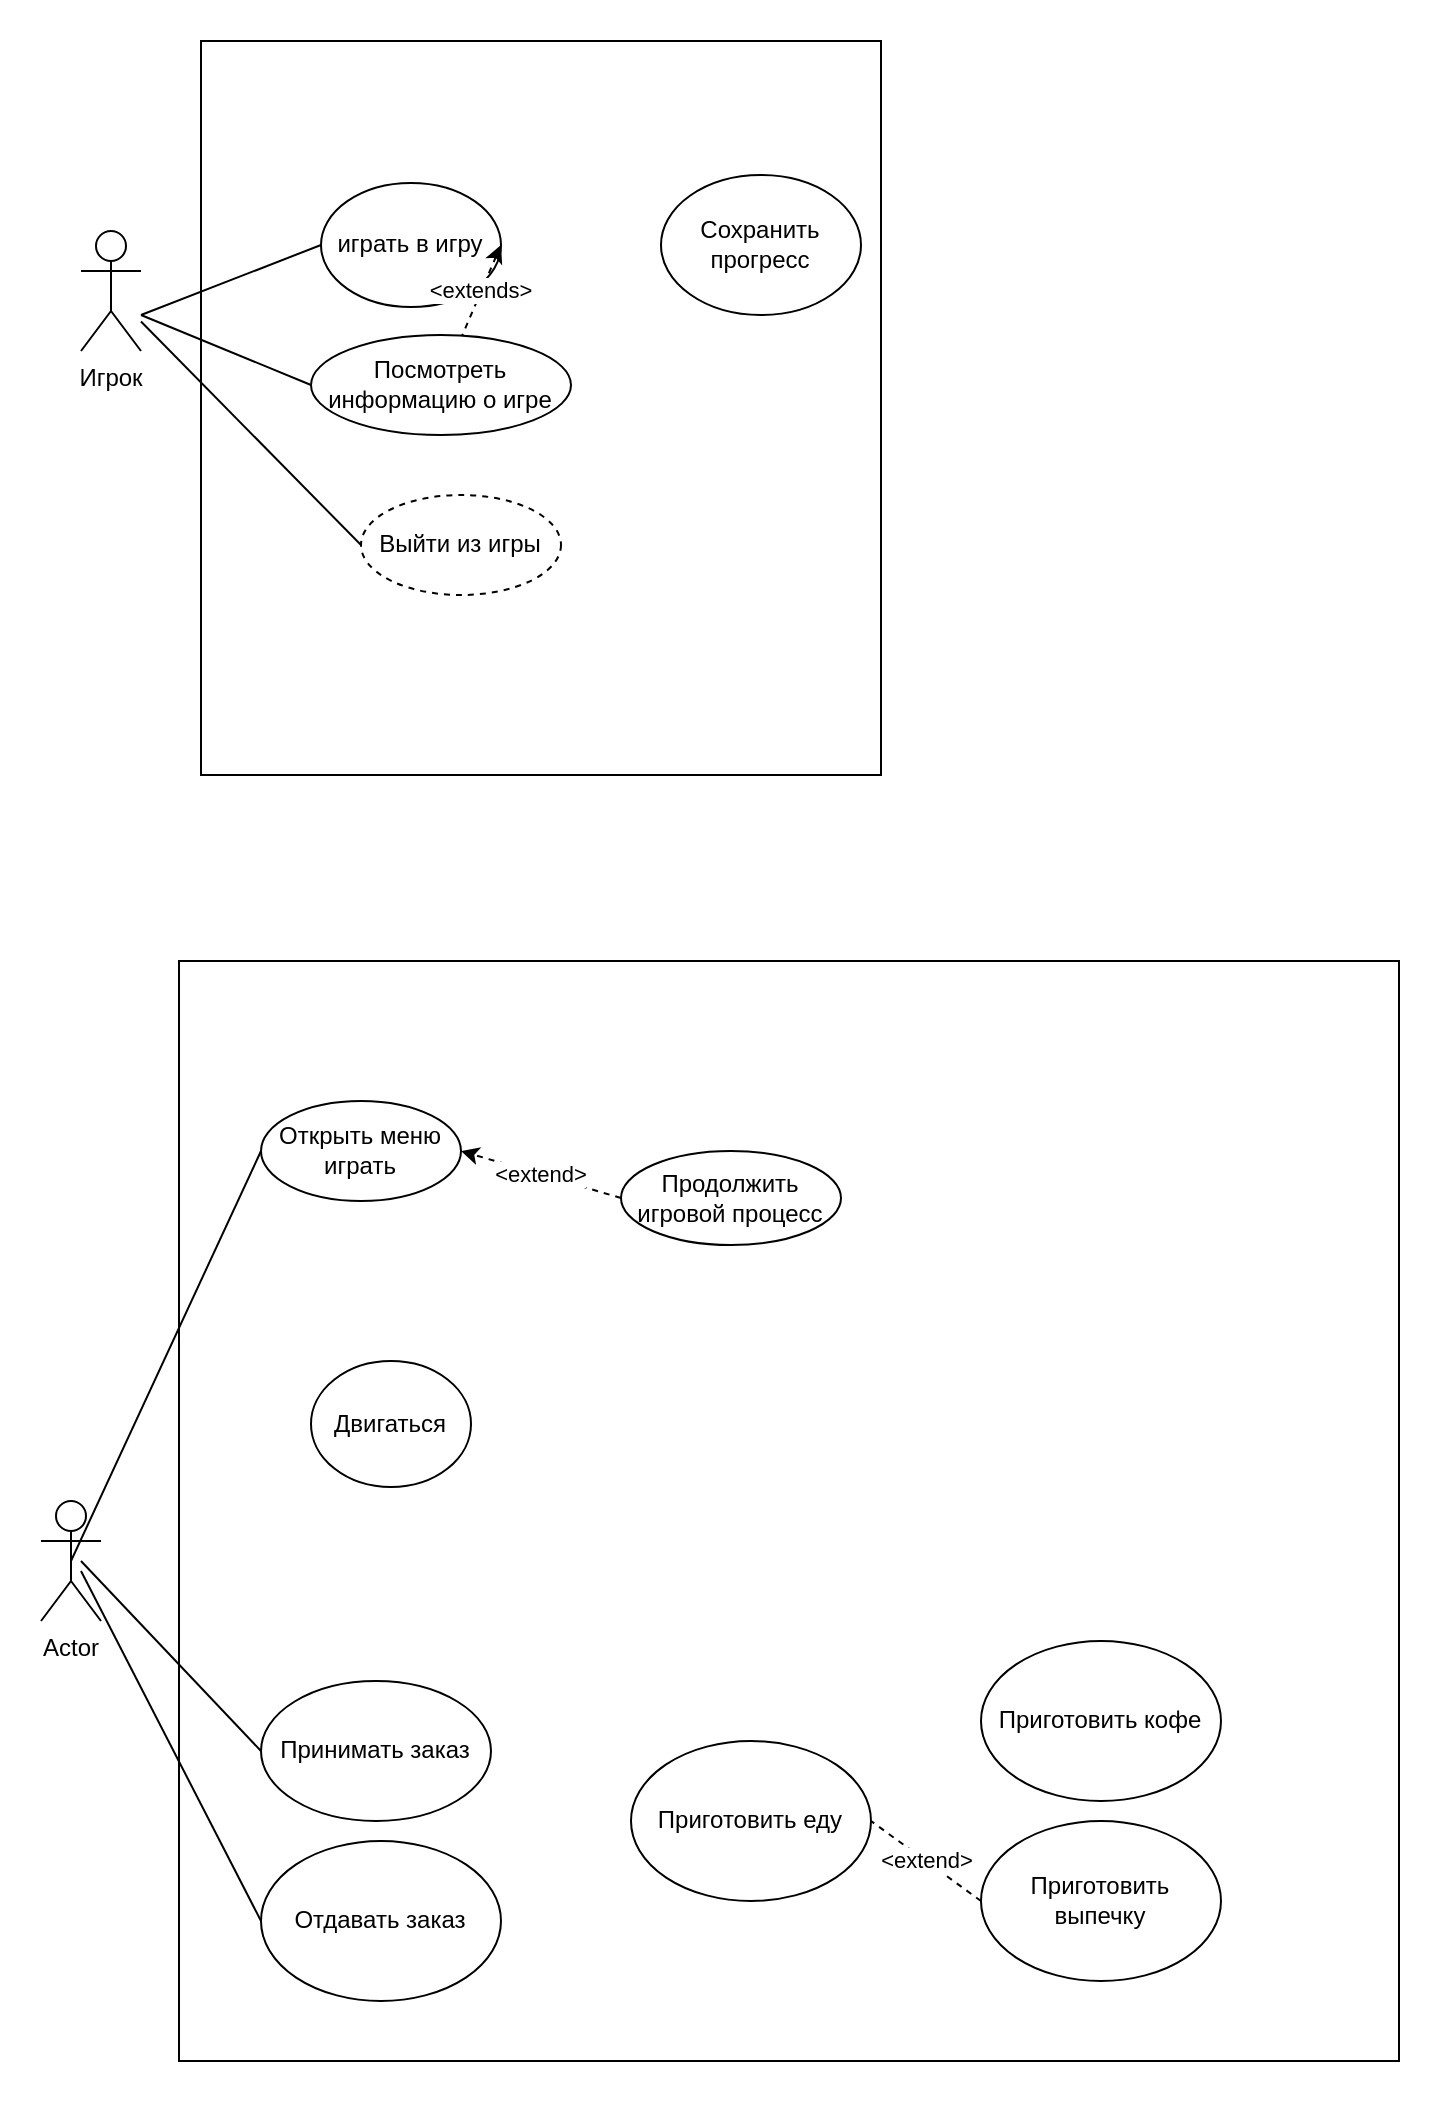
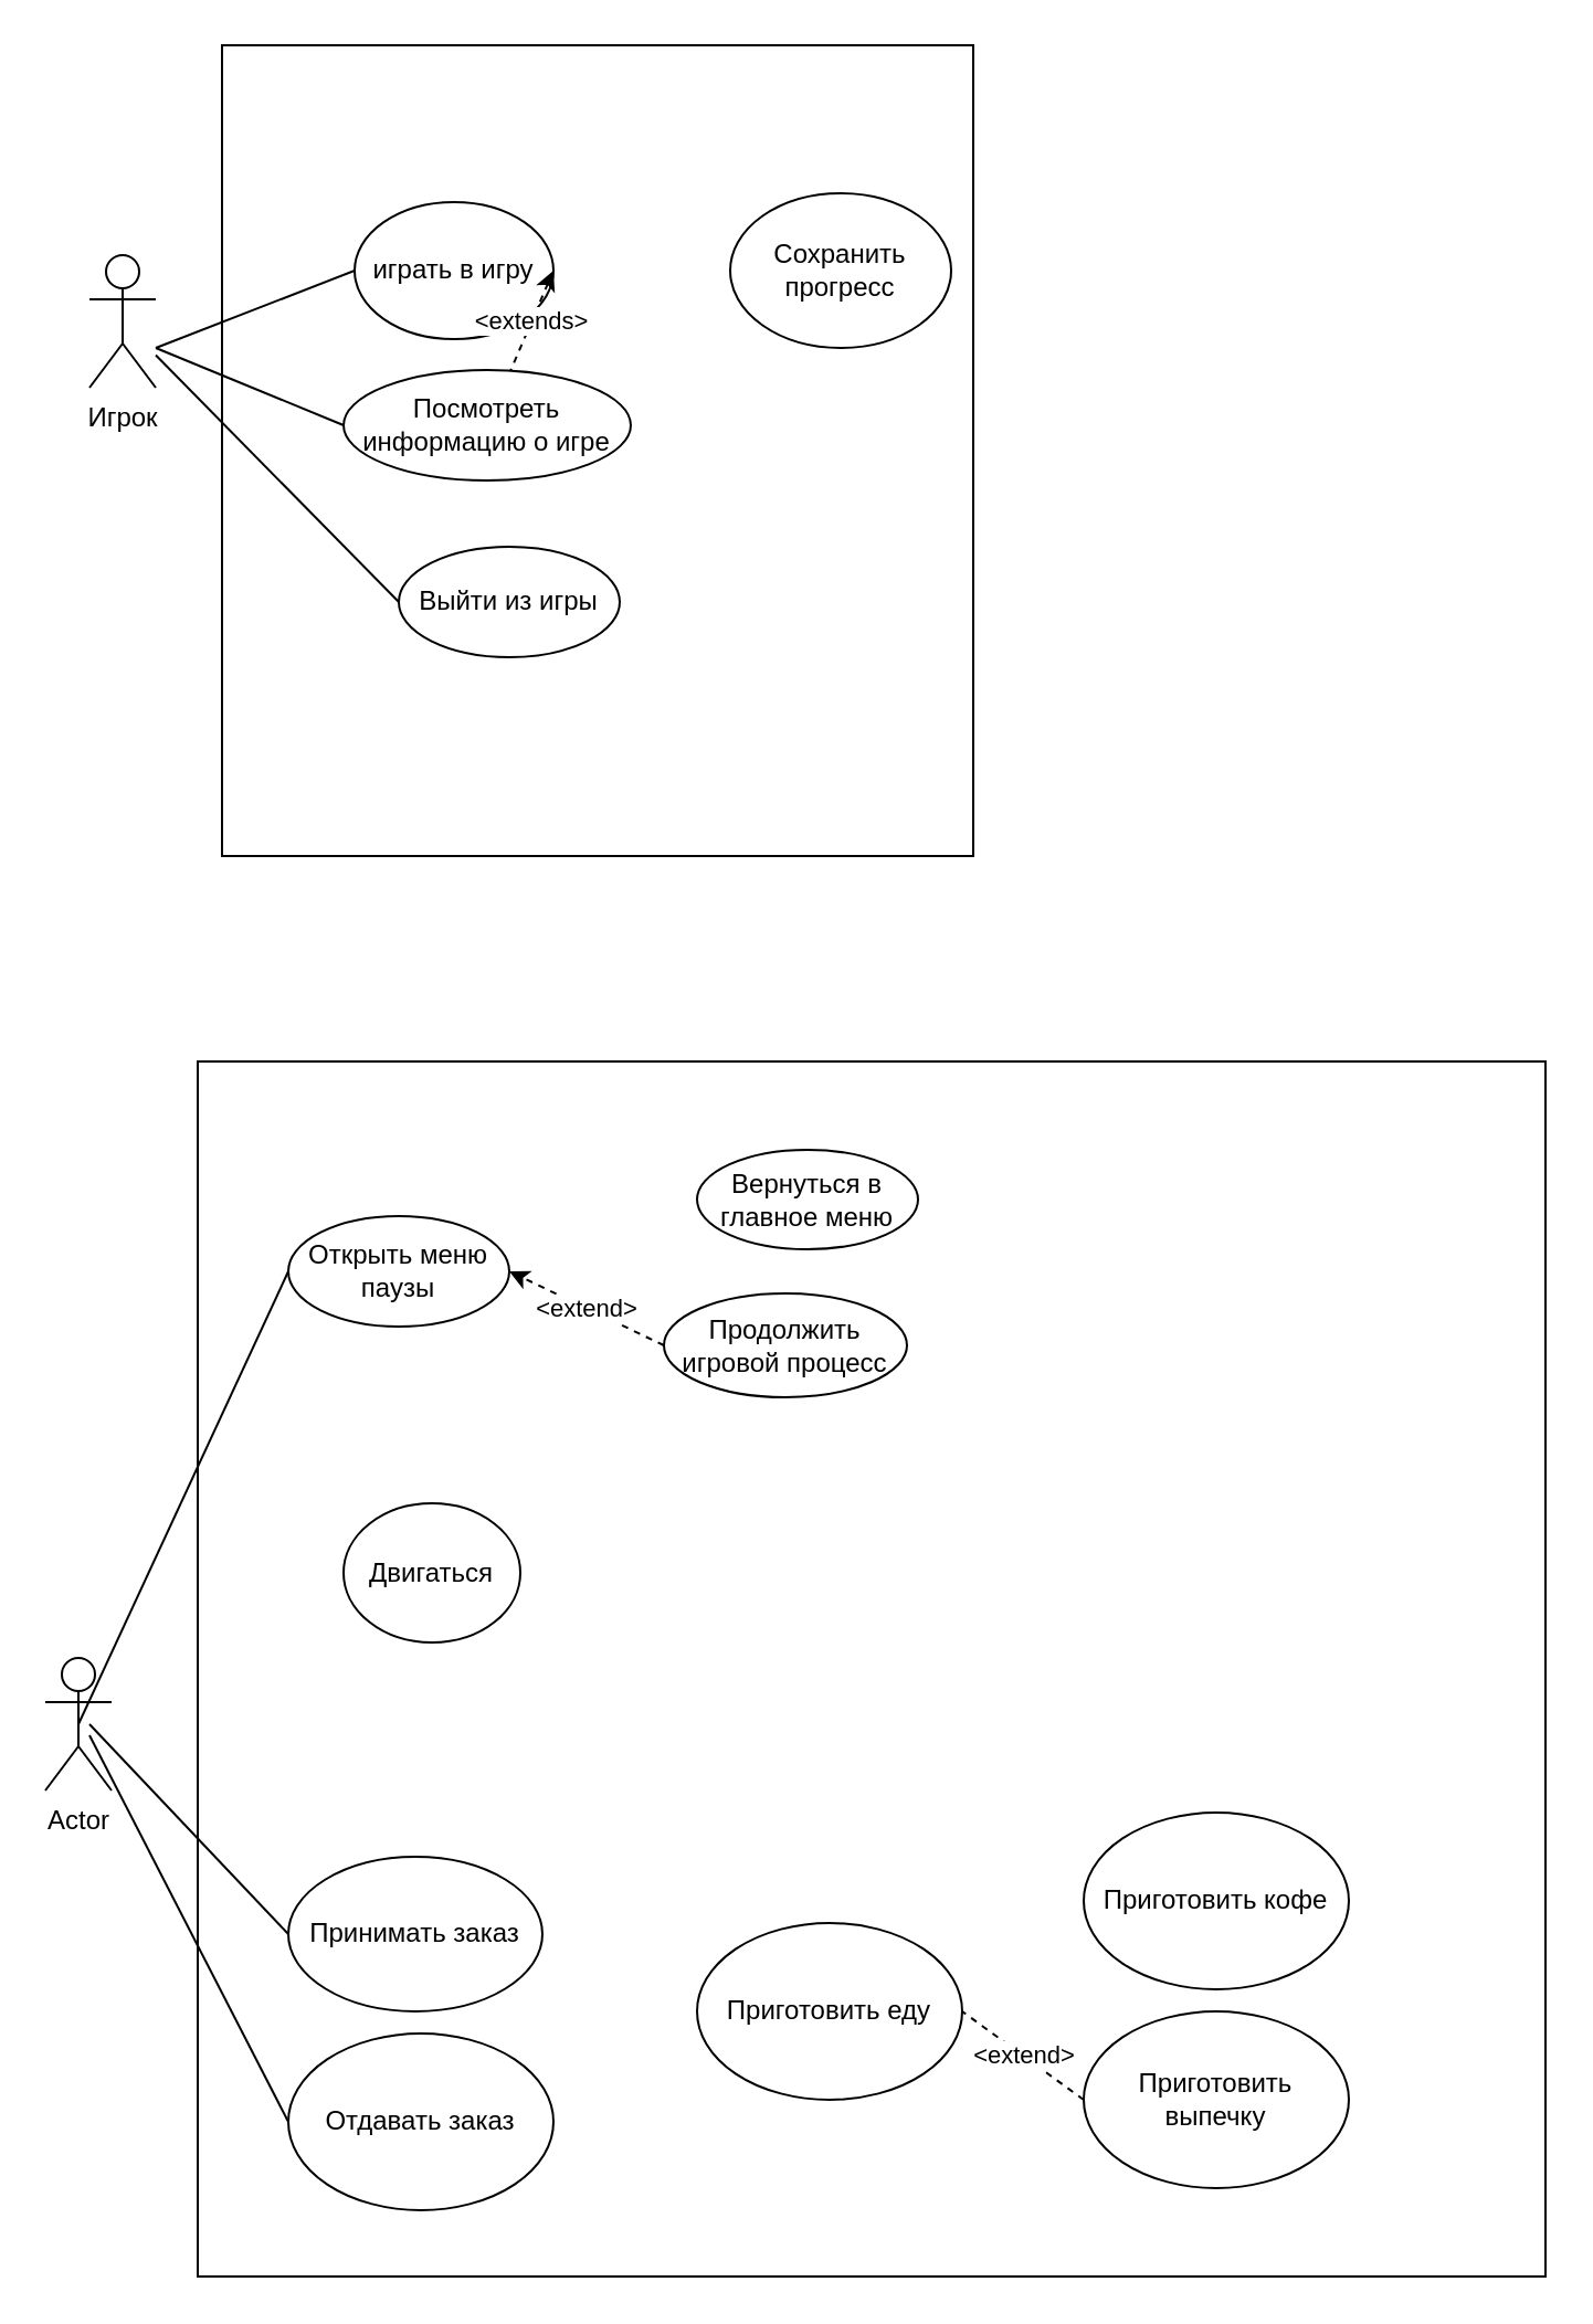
- <mxCell id="7" value="Выйти из игры" style="ellipse;whiteSpace=wrap;html=1;dashed=1;" parent="1" vertex="1"><mxGeometry x="180" y="247" width="100" height="50" as="geometry" /></mxCell>
+ <mxCell id="7" value="Выйти из игры" style="ellipse;whiteSpace=wrap;html=1;" parent="1" vertex="1"><mxGeometry x="180" y="247" width="100" height="50" as="geometry" /></mxCell>
+ <mxCell id="16" value="Вернуться в главное меню" style="ellipse;whiteSpace=wrap;html=1;" parent="1" vertex="1"><mxGeometry x="315" y="520" width="100" height="45" as="geometry" /></mxCell>
- <mxCell id="14" value="Открыть меню играть" style="ellipse;whiteSpace=wrap;html=1;" parent="1" vertex="1"><mxGeometry x="130" y="550" width="100" height="50" as="geometry" /></mxCell>
+ <mxCell id="14" value="Открыть меню паузы" style="ellipse;whiteSpace=wrap;html=1;" parent="1" vertex="1"><mxGeometry x="130" y="550" width="100" height="50" as="geometry" /></mxCell>
- <mxCell id="15" value="Продолжить игровой процесс" style="ellipse;whiteSpace=wrap;html=1;" parent="1" vertex="1"><mxGeometry x="310" y="575" width="110" height="47" as="geometry" /></mxCell>
+ <mxCell id="15" value="Продолжить игровой процесс" style="ellipse;whiteSpace=wrap;html=1;" parent="1" vertex="1"><mxGeometry x="300" y="585" width="110" height="47" as="geometry" /></mxCell>
